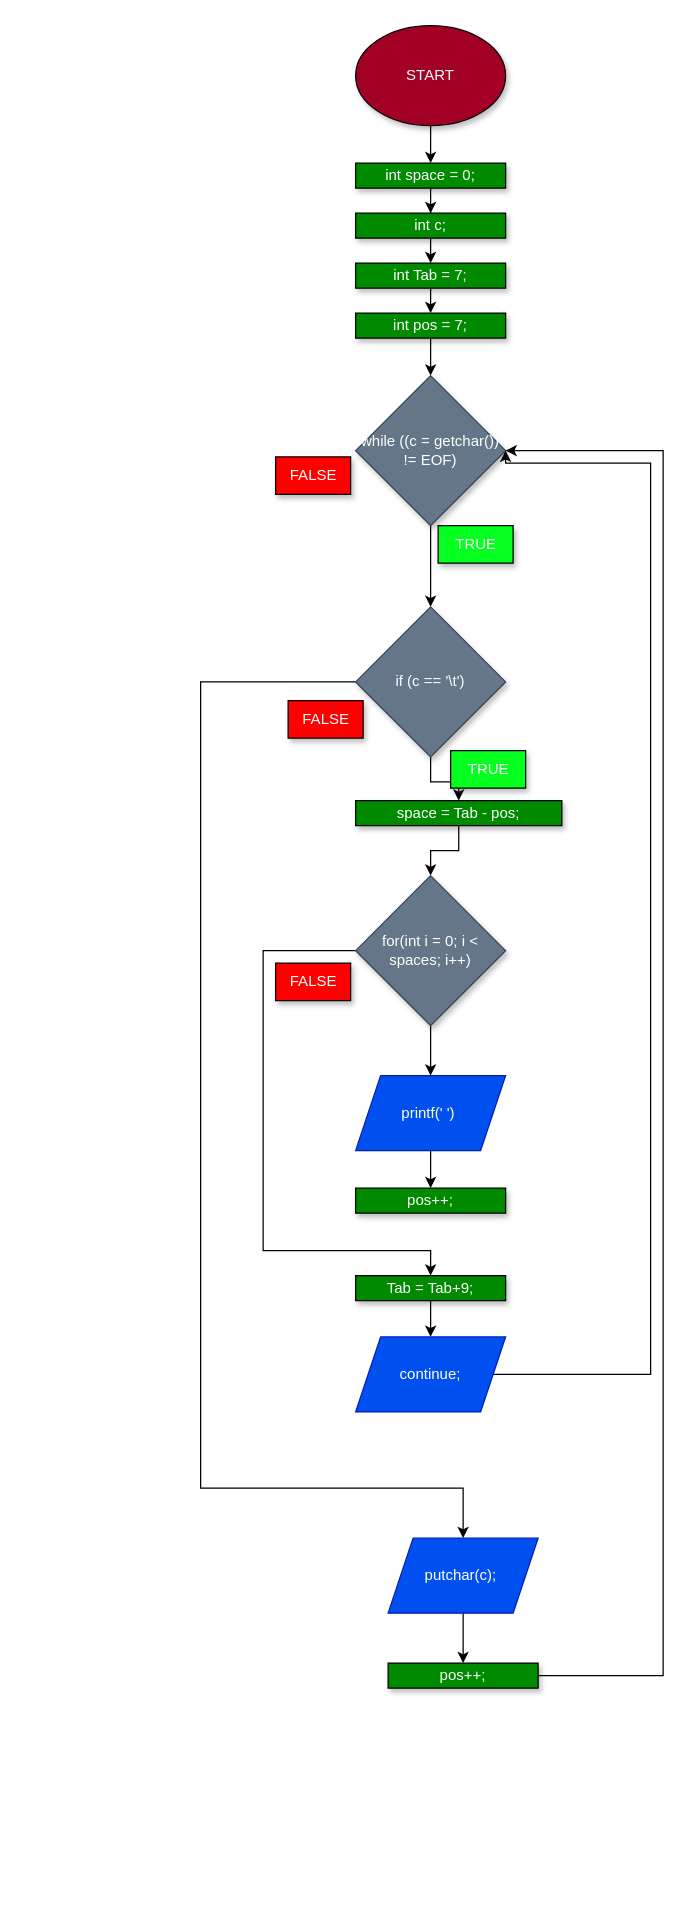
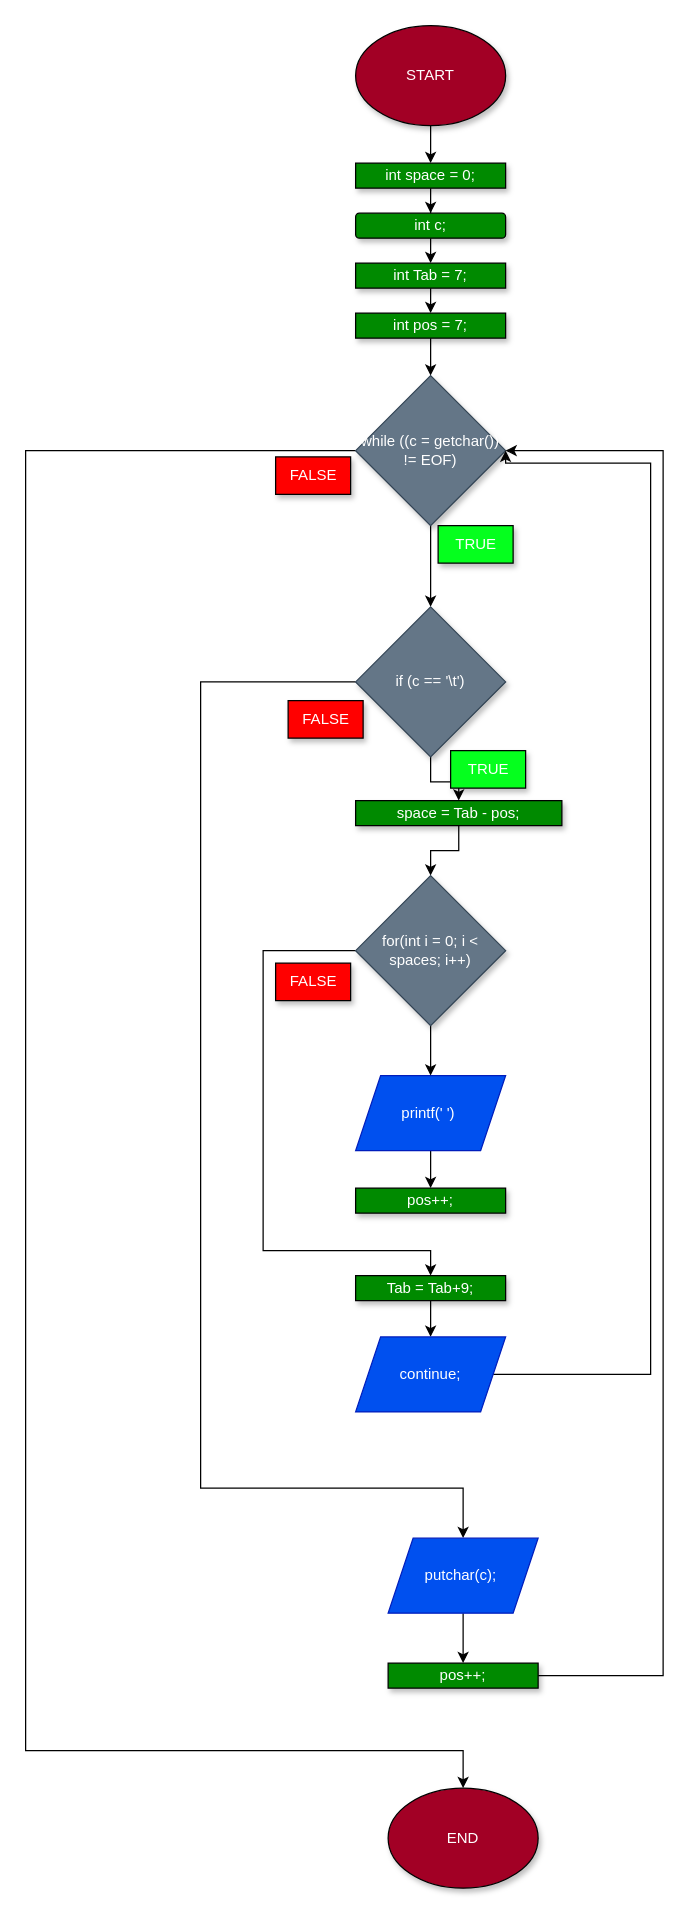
- <mxCell id="6" value="int c;" style="rounded=0;whiteSpace=wrap;html=1;fillColor=#008a00;fontColor=#ffffff;strokeColor=default;shadow=1;" parent="1" vertex="1"><mxGeometry x="284" y="170" width="120" height="20" as="geometry" /></mxCell>
+ <mxCell id="6" value="int c;" style="whiteSpace=wrap;html=1;fillColor=#008a00;fontColor=#ffffff;strokeColor=default;shadow=1;rounded=1;" parent="1" vertex="1"><mxGeometry x="284" y="170" width="120" height="20" as="geometry" /></mxCell>
+ <mxCell id="8" style="edgeStyle=orthogonalEdgeStyle;rounded=0;orthogonalLoop=1;jettySize=auto;html=1;entryX=0.5;entryY=0;entryDx=0;entryDy=0;" parent="1" source="9" target="13" edge="1"><mxGeometry relative="1" as="geometry"><Array as="points"><mxPoint x="20" y="360" /><mxPoint x="20" y="1400" /><mxPoint x="370" y="1400" /></Array></mxGeometry></mxCell>
+ <mxCell id="13" value="END" style="ellipse;whiteSpace=wrap;html=1;fillColor=#a20025;fontColor=#ffffff;strokeColor=default;shadow=1;" parent="1" vertex="1"><mxGeometry x="310" y="1430" width="120" height="80" as="geometry" /></mxCell>
